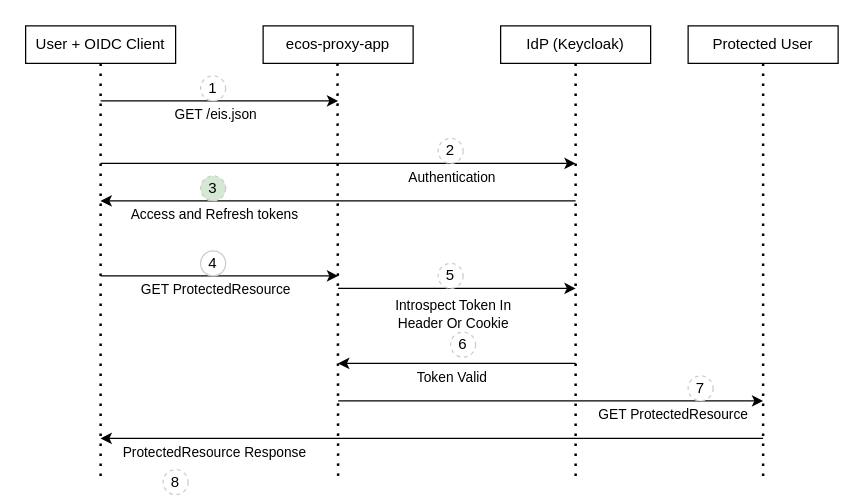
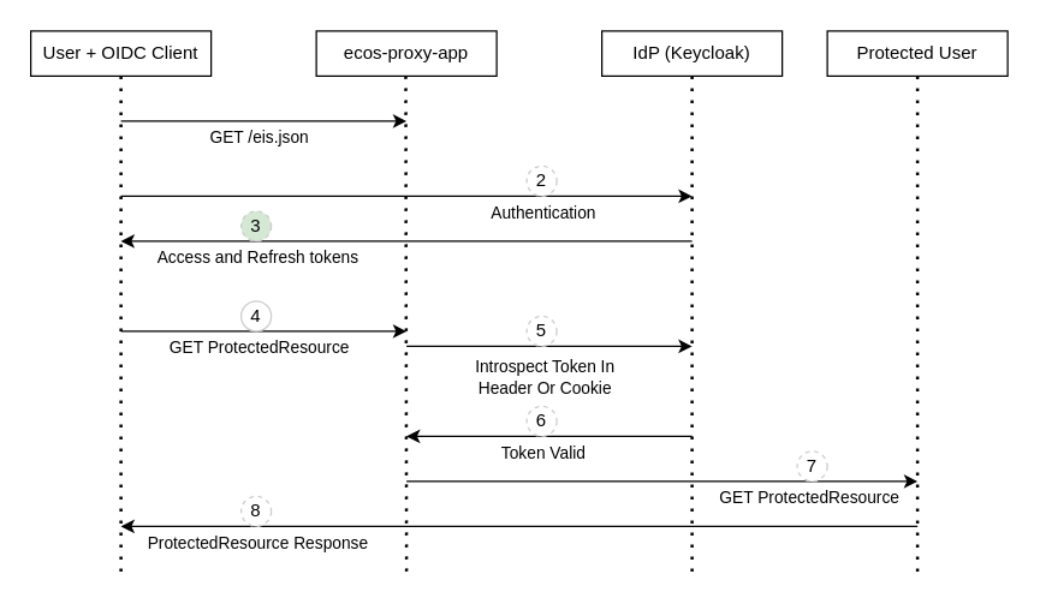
- <mxCell id="14" value="1" style="ellipse;whiteSpace=wrap;html=1;aspect=fixed;fontSize=12;dashed=1;strokeColor=#CCCCCC;" vertex="1" parent="1"><mxGeometry x="160" y="60" width="20" height="20" as="geometry" /></mxCell>
- <mxCell id="28" value="6" style="ellipse;whiteSpace=wrap;html=1;aspect=fixed;fontSize=12;dashed=1;strokeColor=#CCCCCC;" vertex="1" parent="1"><mxGeometry x="360" y="265" width="20" height="20" as="geometry" /></mxCell>
+ <mxCell id="28" value="6" style="ellipse;whiteSpace=wrap;html=1;aspect=fixed;fontSize=12;dashed=1;strokeColor=#CCCCCC;" vertex="1" parent="1"><mxGeometry x="350" y="270" width="20" height="20" as="geometry" /></mxCell>
- <mxCell id="29" value="7" style="ellipse;whiteSpace=wrap;html=1;aspect=fixed;fontSize=12;dashed=1;strokeColor=#CCCCCC;" vertex="1" parent="1"><mxGeometry x="550" y="300" width="20" height="20" as="geometry" /></mxCell>
+ <mxCell id="29" value="7" style="ellipse;whiteSpace=wrap;html=1;aspect=fixed;fontSize=12;dashed=1;strokeColor=#CCCCCC;" vertex="1" parent="1"><mxGeometry x="530" y="300" width="20" height="20" as="geometry" /></mxCell>
- <mxCell id="30" value="8" style="ellipse;whiteSpace=wrap;html=1;aspect=fixed;fontSize=12;dashed=1;strokeColor=#CCCCCC;" vertex="1" parent="1"><mxGeometry x="130" y="375" width="20" height="20" as="geometry" /></mxCell>
+ <mxCell id="30" value="8" style="ellipse;whiteSpace=wrap;html=1;aspect=fixed;fontSize=12;dashed=1;strokeColor=#CCCCCC;" vertex="1" parent="1"><mxGeometry x="160" y="330" width="20" height="20" as="geometry" /></mxCell>
